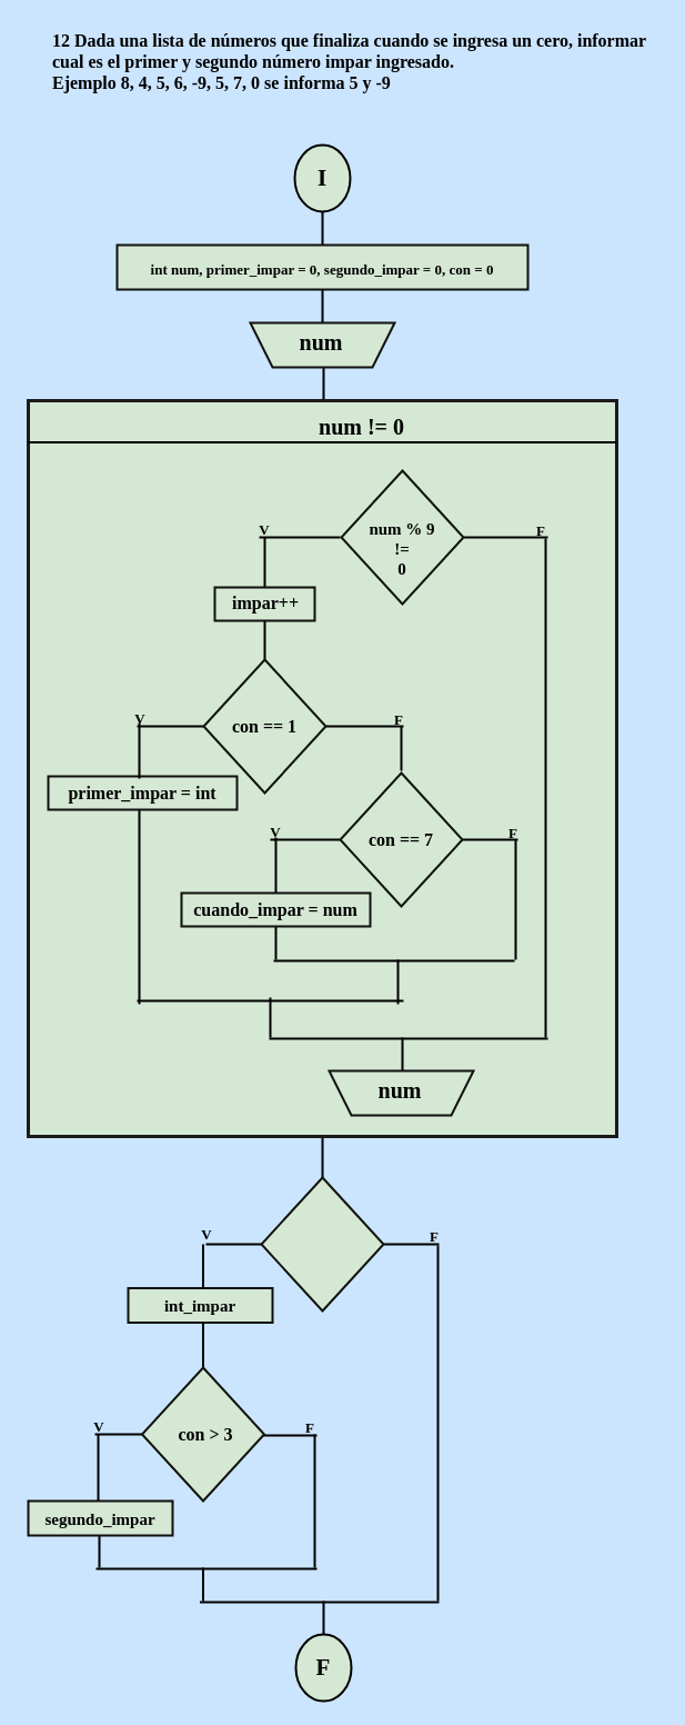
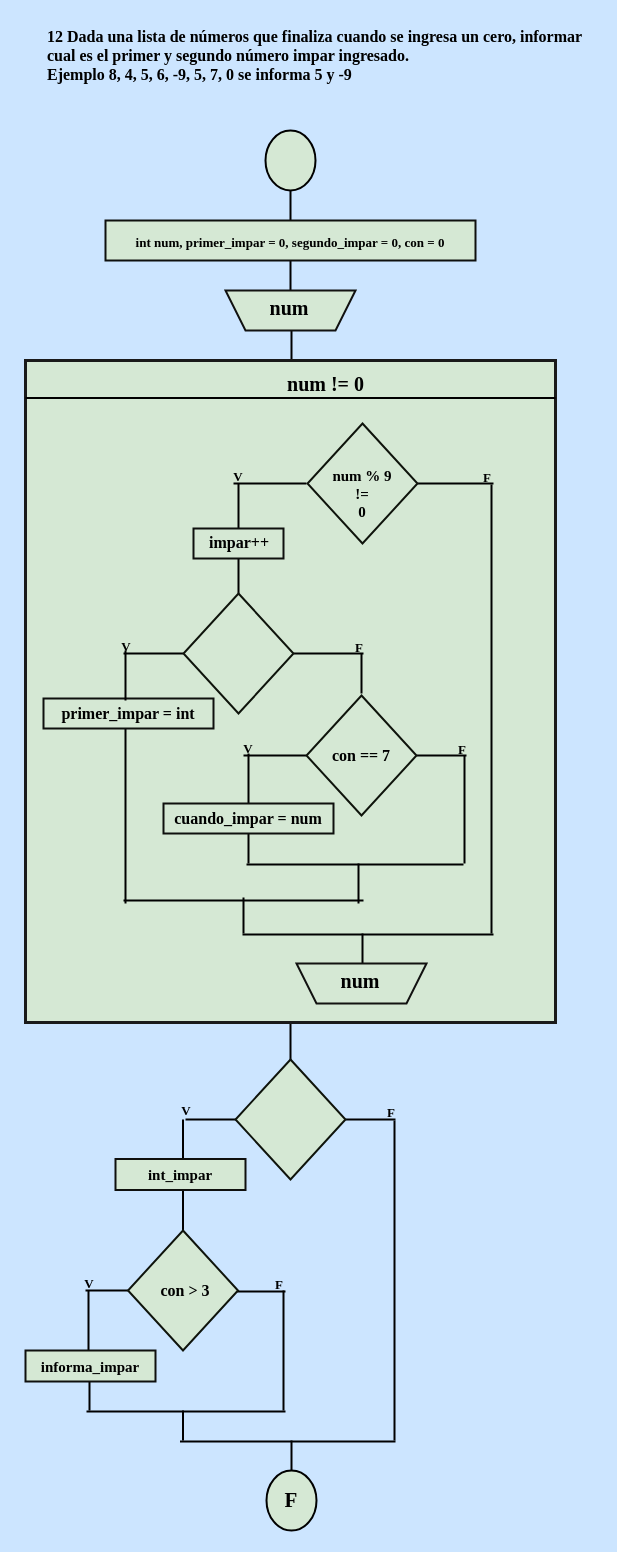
- <mxCell id="26" value="&lt;b&gt;&lt;font color=&quot;#000000&quot; style=&quot;font-size: 21px;&quot; face=&quot;Comic Sans MS&quot;&gt;I&lt;/font&gt;&lt;/b&gt;" style="text;strokeColor=none;align=center;fillColor=none;html=1;verticalAlign=middle;whiteSpace=wrap;rounded=0;fontFamily=Architects Daughter;fontSource=https%3A%2F%2Ffonts.googleapis.com%2Fcss%3Ffamily%3DArchitects%2BDaughter;container=0;" vertex="1" parent="1"><mxGeometry x="270" y="140" width="40" height="40" as="geometry" /></mxCell>
- <mxCell id="65" value="&lt;b&gt;&lt;font face=&quot;Comic Sans MS&quot; color=&quot;#000000&quot; style=&quot;font-size: 16px;&quot;&gt;con == 1&lt;/font&gt;&lt;/b&gt;" style="text;strokeColor=none;align=center;fillColor=none;html=1;verticalAlign=middle;whiteSpace=wrap;rounded=0;fontFamily=Architects Daughter;fontSource=https%3A%2F%2Ffonts.googleapis.com%2Fcss%3Ffamily%3DArchitects%2BDaughter;aspect=fixed;container=0;" vertex="1" parent="1"><mxGeometry x="193" y="638" width="90" height="30" as="geometry" /></mxCell>
- <mxCell id="83" value="&lt;b&gt;&lt;font color=&quot;#000000&quot; style=&quot;font-size: 15px;&quot; face=&quot;Comic Sans MS&quot;&gt;segundo_impar&lt;/font&gt;&lt;/b&gt;" style="text;strokeColor=none;align=center;fillColor=none;html=1;verticalAlign=middle;whiteSpace=wrap;rounded=0;fontFamily=Architects Daughter;fontSource=https://fonts.googleapis.com/css?family=Architects+Daughter;container=0;" vertex="1" parent="1"><mxGeometry x="20" y="1340.5" width="140" height="50" as="geometry" /></mxCell>
+ <mxCell id="83" value="&lt;b&gt;&lt;font color=&quot;#000000&quot; style=&quot;font-size: 15px;&quot; face=&quot;Comic Sans MS&quot;&gt;informa_impar&lt;/font&gt;&lt;/b&gt;" style="text;strokeColor=none;align=center;fillColor=none;html=1;verticalAlign=middle;whiteSpace=wrap;rounded=0;fontFamily=Architects Daughter;fontSource=https://fonts.googleapis.com/css?family=Architects+Daughter;container=0;" vertex="1" parent="1"><mxGeometry x="20" y="1340.5" width="140" height="50" as="geometry" /></mxCell>
